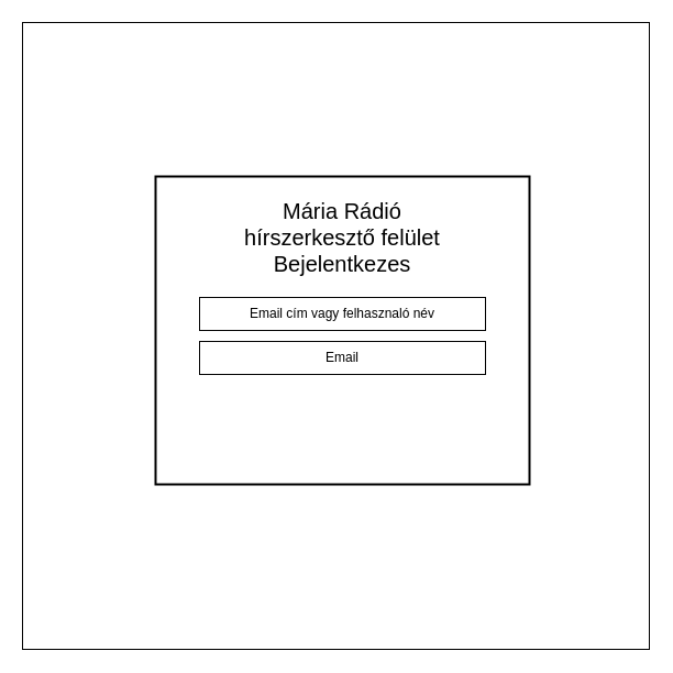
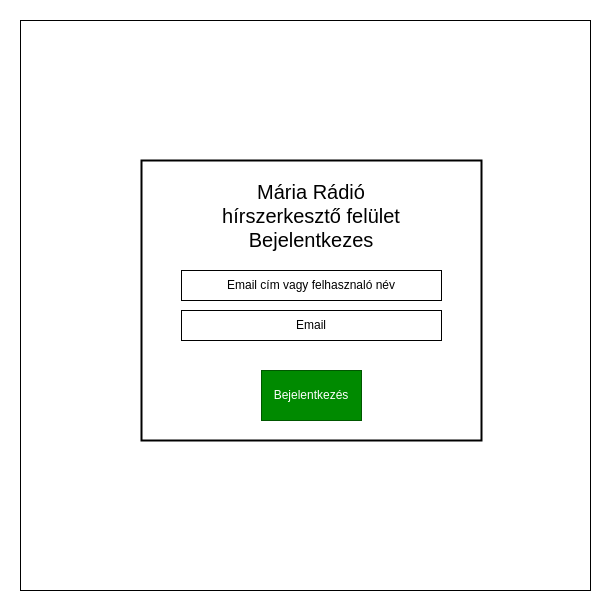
+ <mxCell id="7" value="Bejelentkezés" style="rounded=0;whiteSpace=wrap;html=1;fillColor=#008a00;strokeColor=#005700;fontColor=#ffffff;" vertex="1" parent="1"><mxGeometry x="261" y="370" width="100" height="50" as="geometry" /></mxCell>
